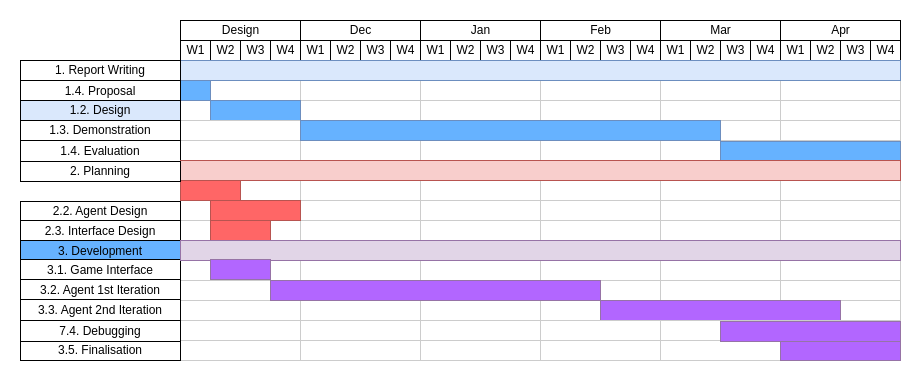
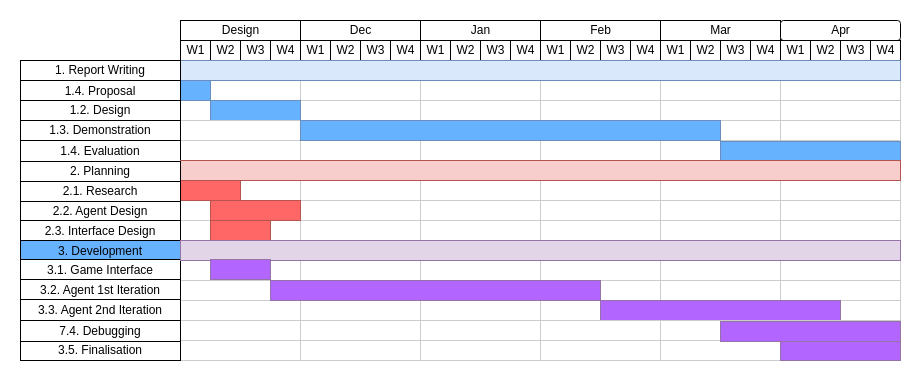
- <mxCell id="5" value="Apr" style="strokeWidth=1;fontStyle=0;html=1;" parent="1" vertex="1"><mxGeometry x="780" y="20" width="120" height="20" as="geometry" /></mxCell>
+ <mxCell id="5" value="Apr" style="strokeWidth=1;fontStyle=0;html=1;rounded=1;" parent="1" vertex="1"><mxGeometry x="780" y="20" width="120" height="20" as="geometry" /></mxCell>
- <mxCell id="84" value="1.2. Design" style="rounded=0;whiteSpace=wrap;html=1;fillColor=#dae8fc;" vertex="1" parent="1"><mxGeometry x="20" y="100" width="160" height="20" as="geometry" /></mxCell>
+ <mxCell id="84" value="1.2. Design" style="rounded=0;whiteSpace=wrap;html=1;" vertex="1" parent="1"><mxGeometry x="20" y="100" width="160" height="20" as="geometry" /></mxCell>
+ <mxCell id="91" value="2.1. Research" style="rounded=0;whiteSpace=wrap;html=1;" vertex="1" parent="1"><mxGeometry x="20" y="181" width="160" height="20" as="geometry" /></mxCell>
